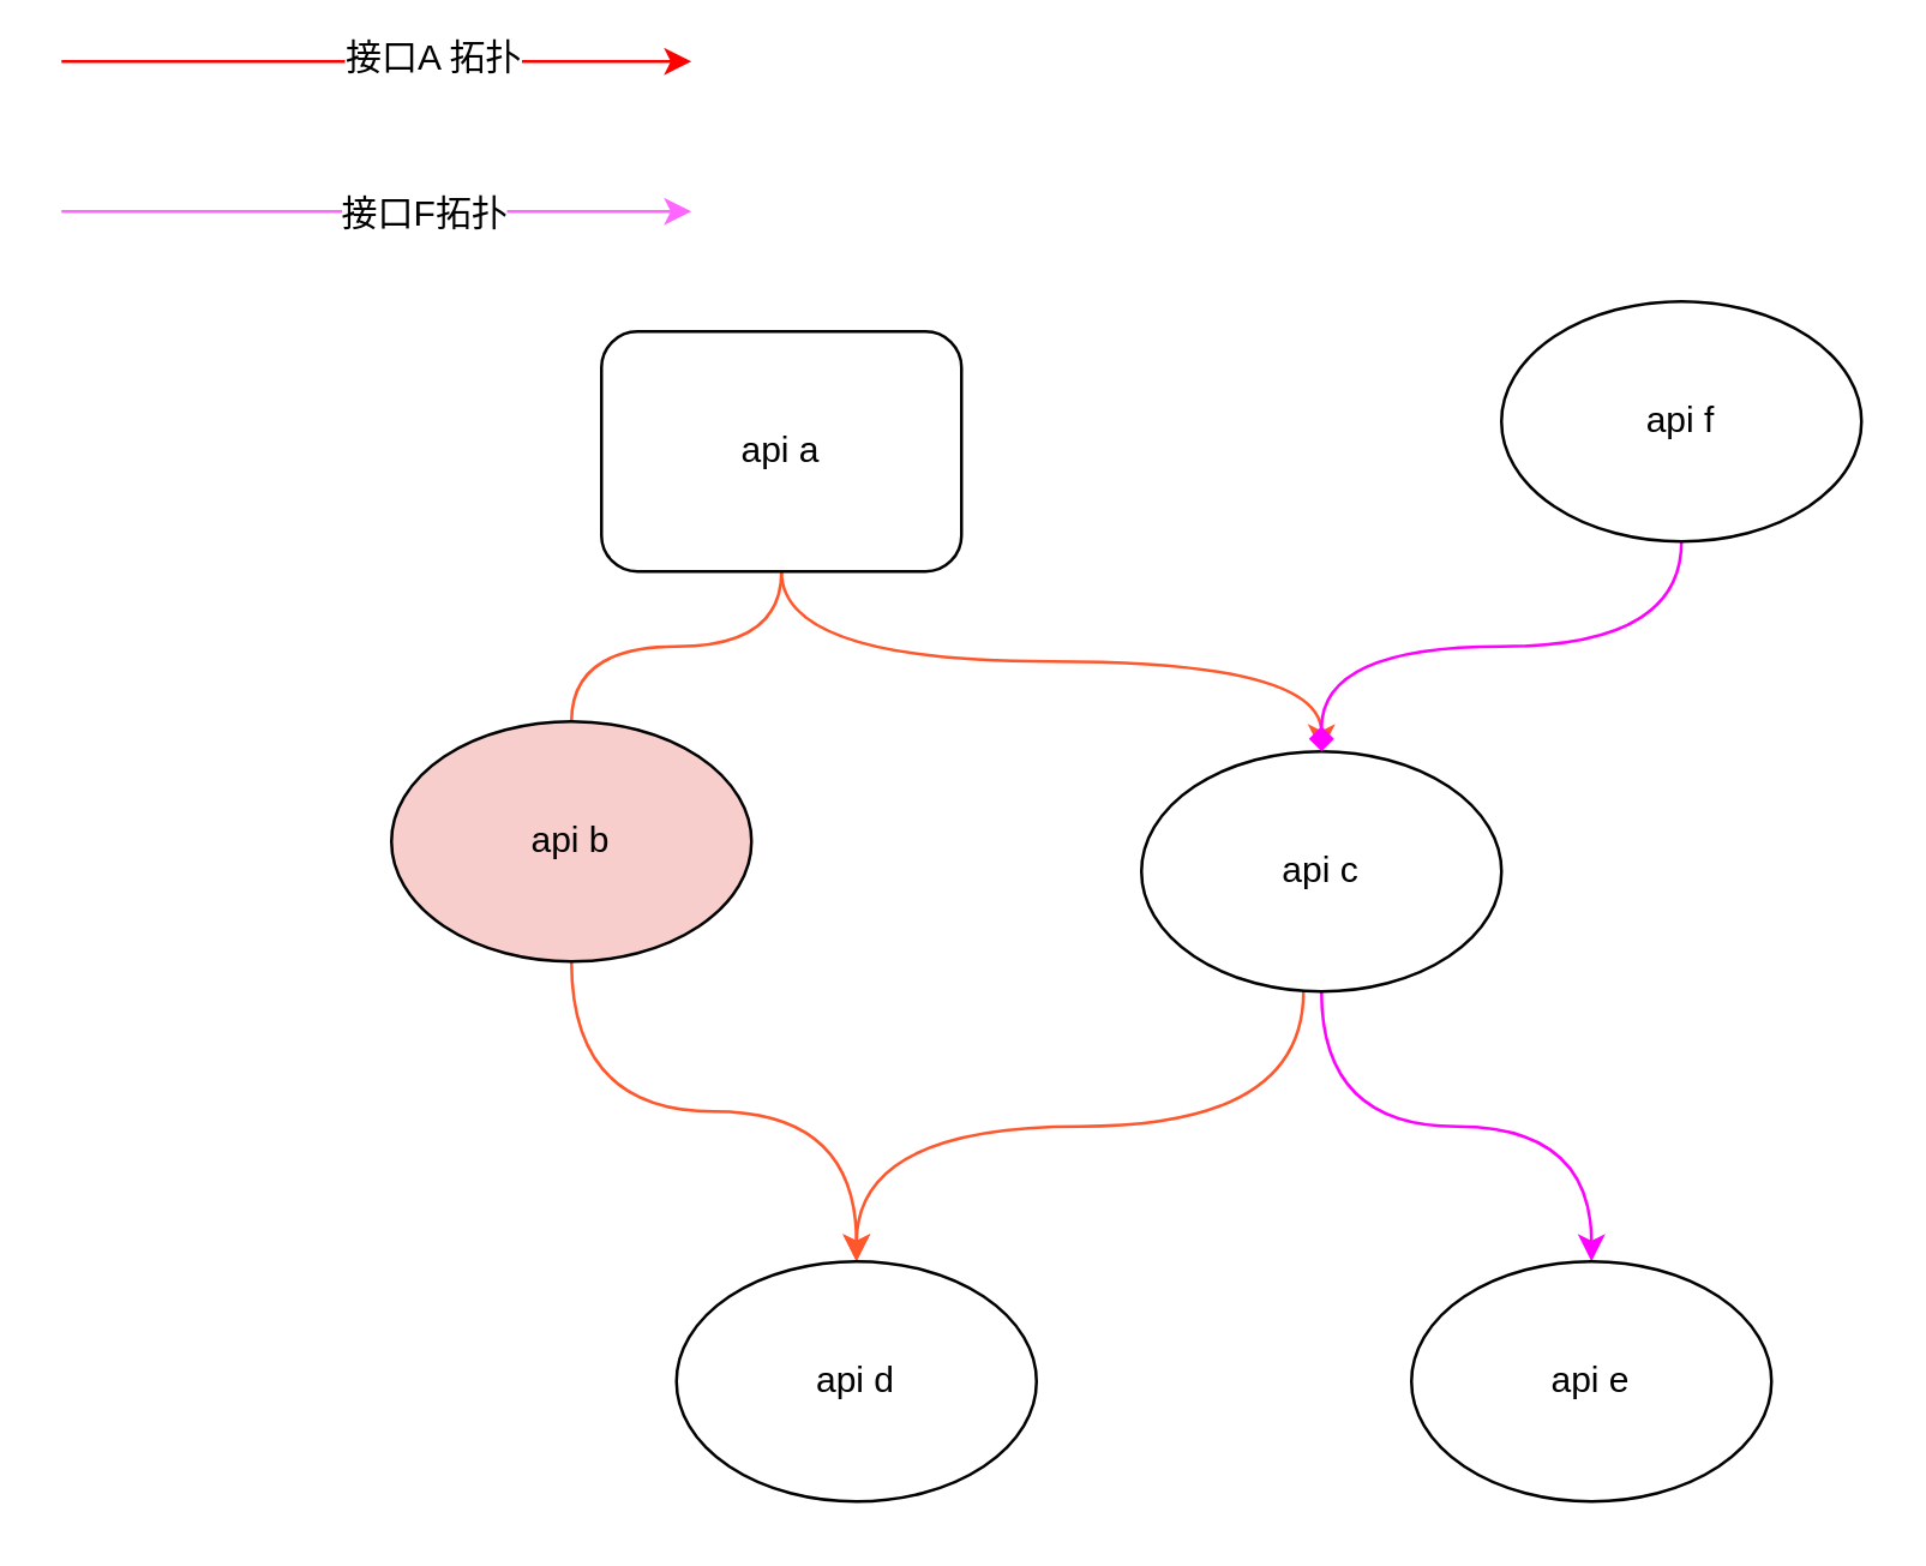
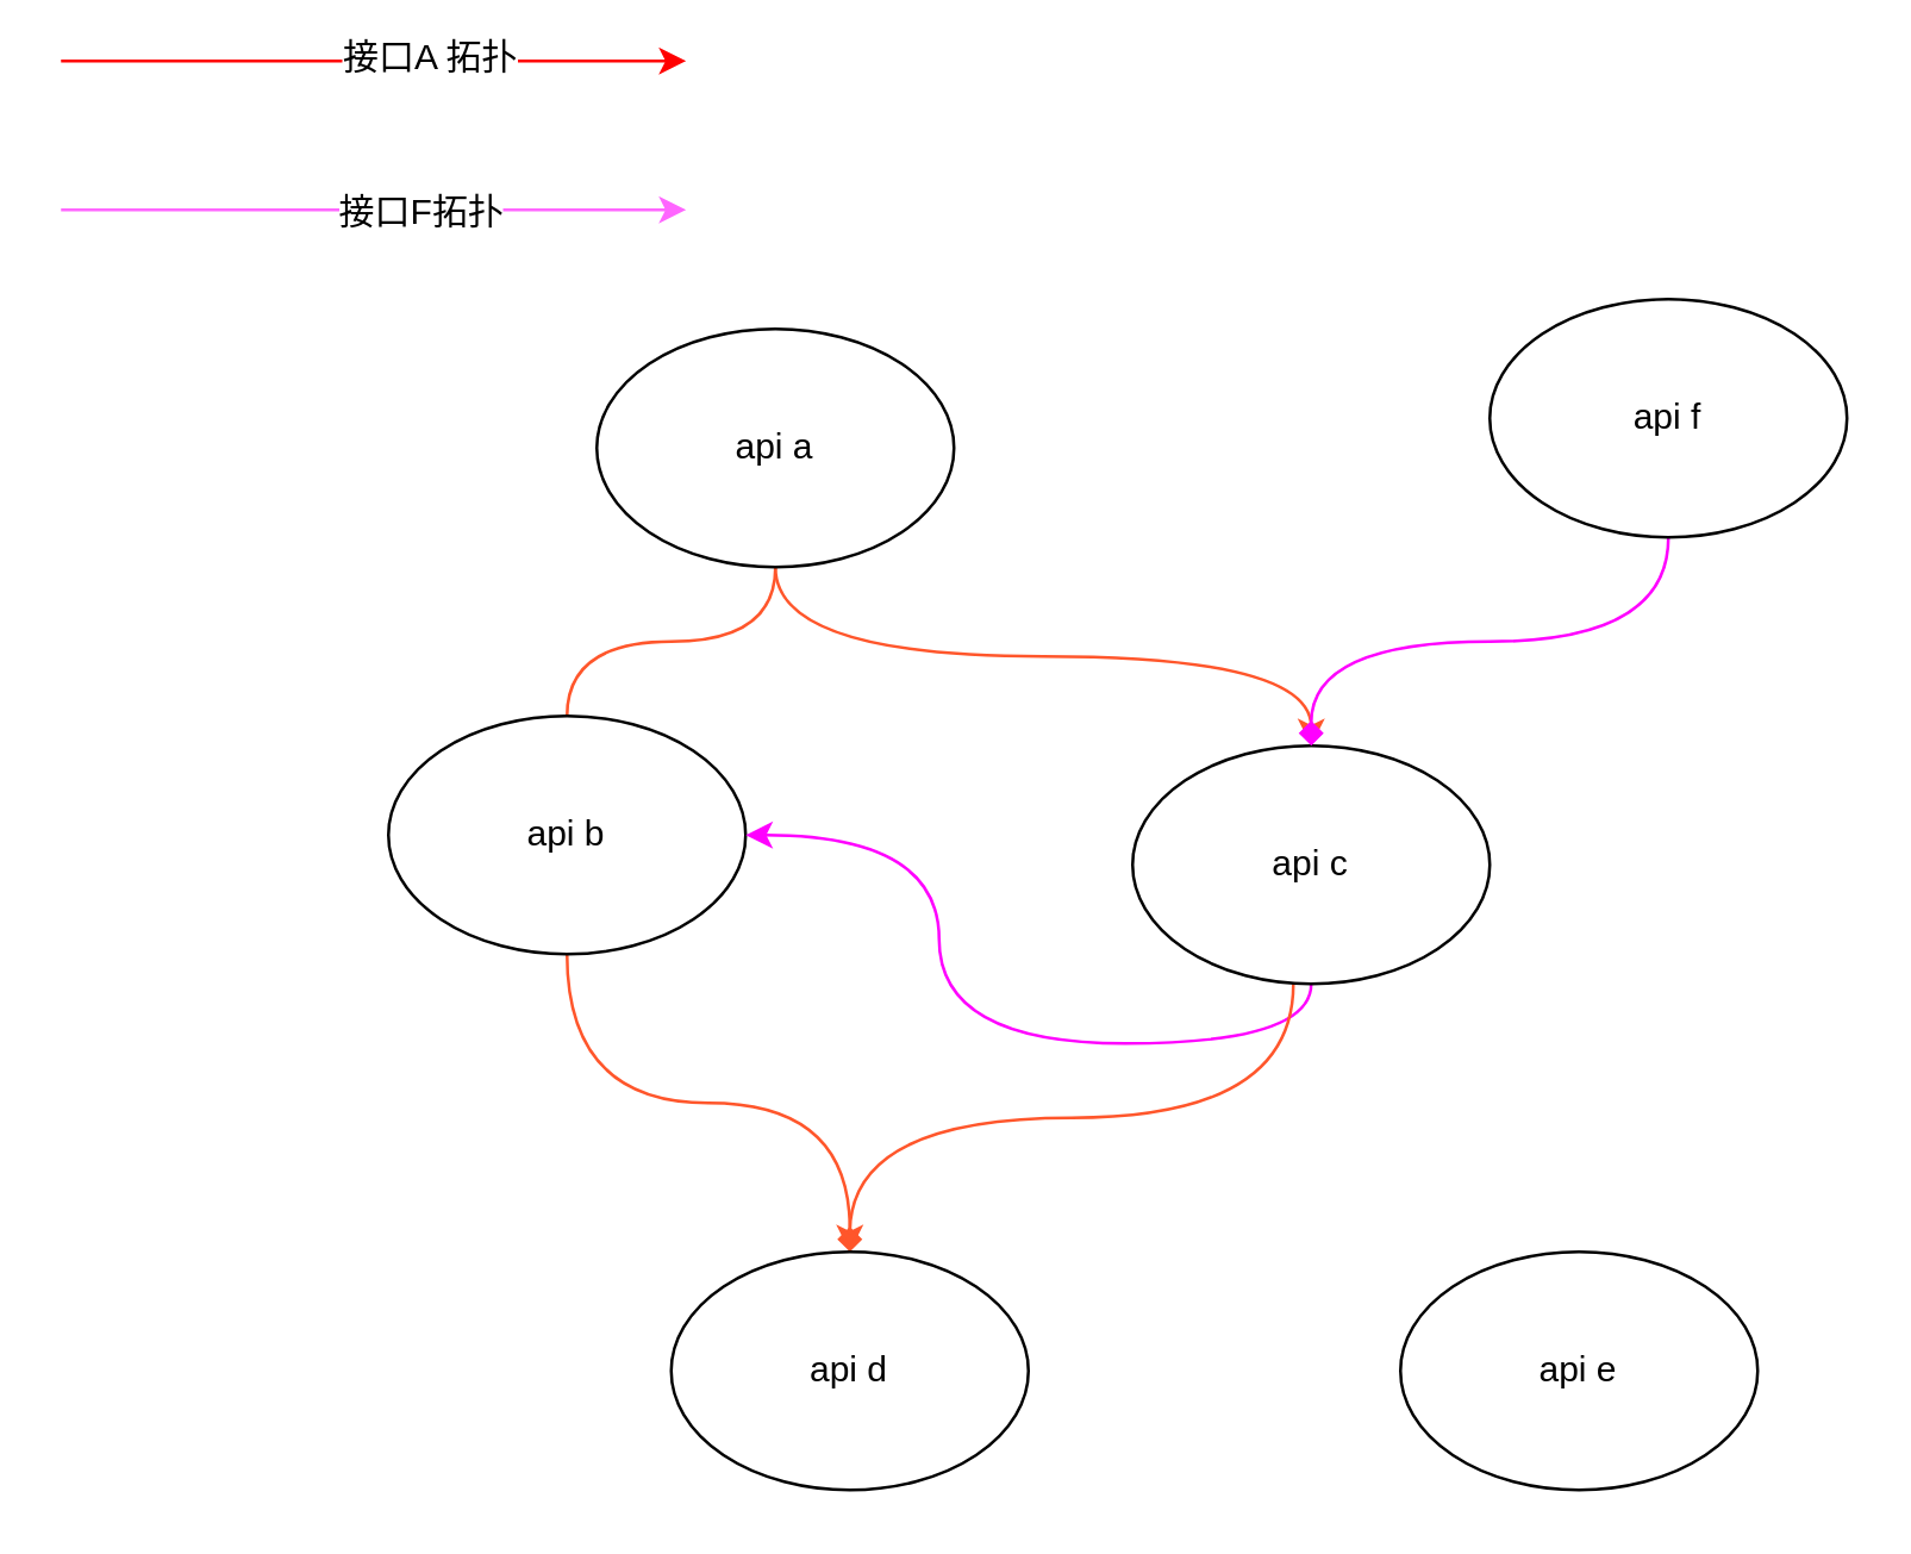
- <mxCell id="4" value="api a" style="whiteSpace=wrap;html=1;rounded=1;" vertex="1" parent="1"><mxGeometry x="200" y="110" width="120" height="80" as="geometry" /></mxCell>
+ <mxCell id="4" value="api a" style="ellipse;whiteSpace=wrap;html=1;" vertex="1" parent="1"><mxGeometry x="200" y="110" width="120" height="80" as="geometry" /></mxCell>
- <mxCell id="6" value="api b" style="ellipse;whiteSpace=wrap;html=1;fillColor=#f8cecc;" vertex="1" parent="1"><mxGeometry x="130" y="240" width="120" height="80" as="geometry" /></mxCell>
+ <mxCell id="6" value="api b" style="ellipse;whiteSpace=wrap;html=1;" vertex="1" parent="1"><mxGeometry x="130" y="240" width="120" height="80" as="geometry" /></mxCell>
- <mxCell id="7" style="edgeStyle=orthogonalEdgeStyle;curved=1;rounded=0;orthogonalLoop=1;jettySize=auto;html=1;exitX=0.5;exitY=1;exitDx=0;exitDy=0;strokeColor=#FF00FF;" edge="1" parent="1" source="9" target="13"><mxGeometry relative="1" as="geometry" /></mxCell>
+ <mxCell id="7" style="edgeStyle=orthogonalEdgeStyle;curved=1;rounded=0;orthogonalLoop=1;jettySize=auto;html=1;exitX=0.5;exitY=1;exitDx=0;exitDy=0;strokeColor=#FF00FF;" edge="1" parent="1" source="9" target="6"><mxGeometry relative="1" as="geometry" /></mxCell>
- <mxCell id="5" style="edgeStyle=orthogonalEdgeStyle;curved=1;rounded=0;orthogonalLoop=1;jettySize=auto;html=1;strokeColor=#FF562B;exitX=0.5;exitY=1;exitDx=0;exitDy=0;" edge="1" parent="1" source="6" target="10"><mxGeometry relative="1" as="geometry"><mxPoint x="150" y="340" as="sourcePoint" /></mxGeometry></mxCell>
+ <mxCell id="5" style="edgeStyle=orthogonalEdgeStyle;curved=1;rounded=0;orthogonalLoop=1;jettySize=auto;html=1;strokeColor=#FF562B;exitX=0.5;exitY=1;exitDx=0;exitDy=0;endArrow=diamond;" edge="1" parent="1" source="6" target="10"><mxGeometry relative="1" as="geometry"><mxPoint x="150" y="340" as="sourcePoint" /></mxGeometry></mxCell>
